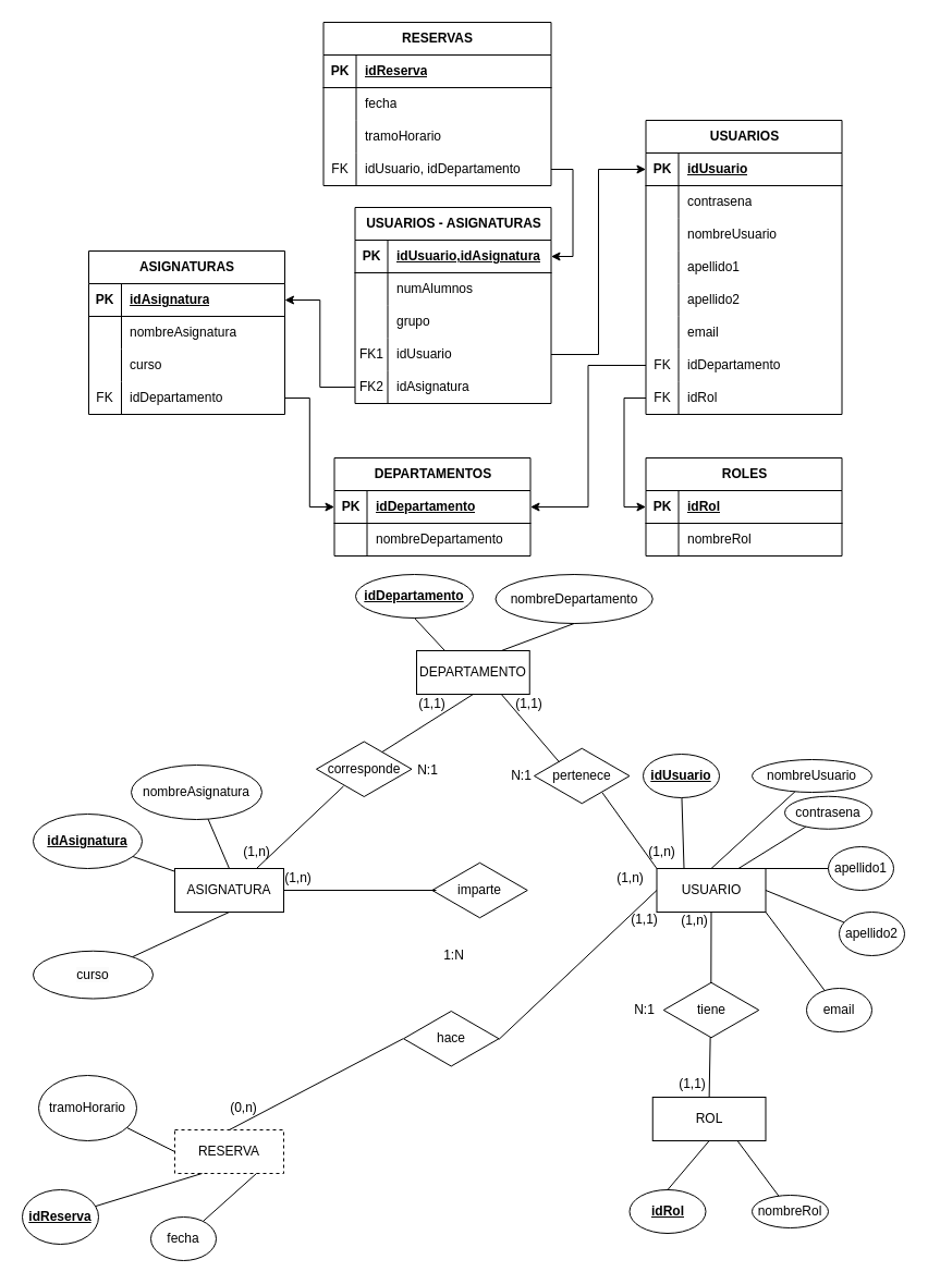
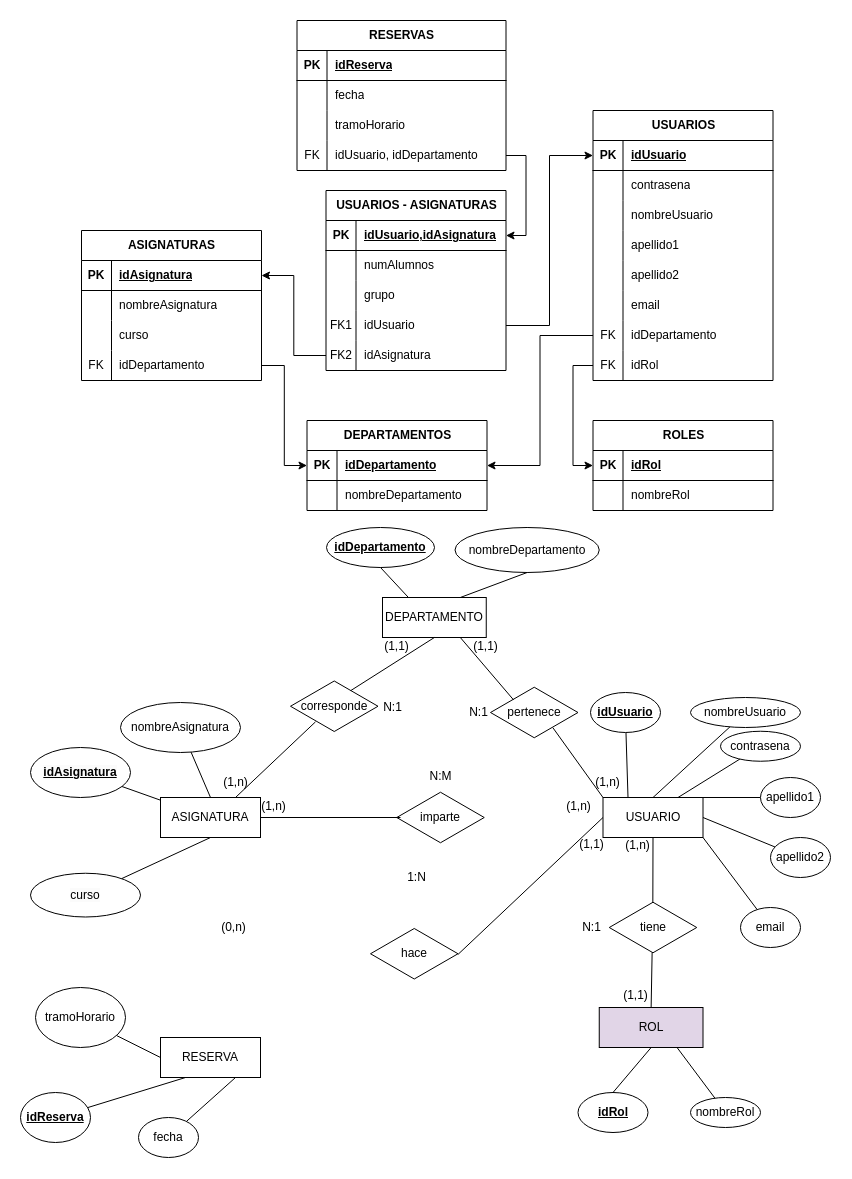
+ <mxCell id="65" value="N:M" style="text;html=1;align=center;verticalAlign=middle;resizable=0;points=[];autosize=1;" parent="1" vertex="1"><mxGeometry x="415" y="760.75" width="50" height="30" as="geometry" /></mxCell>
- <mxCell id="58" style="rounded=0;orthogonalLoop=1;jettySize=auto;html=1;entryX=0.5;entryY=0;entryDx=0;entryDy=0;exitX=-0.005;exitY=0.501;exitDx=0;exitDy=0;exitPerimeter=0;endArrow=none;startFill=0;" parent="1" source="57" target="54" edge="1"><mxGeometry relative="1" as="geometry"><mxPoint x="633" y="982" as="sourcePoint" /><mxPoint x="563" y="1062" as="targetPoint" /></mxGeometry></mxCell>
- <mxCell id="63" value="(0,n)" style="text;html=1;align=center;verticalAlign=middle;resizable=0;points=[];autosize=1;strokeColor=none;fillColor=none;" parent="1" vertex="1"><mxGeometry x="198" y="1002" width="50" height="30" as="geometry" /></mxCell>
+ <mxCell id="63" value="(0,n)" style="text;html=1;align=center;verticalAlign=middle;resizable=0;points=[];autosize=1;strokeColor=none;fillColor=none;" parent="1" vertex="1"><mxGeometry x="208" y="912" width="50" height="30" as="geometry" /></mxCell>
- <mxCell id="108" value="ROL" style="whiteSpace=wrap;html=1;align=center;" vertex="1" parent="1"><mxGeometry x="598.75" y="1007" width="103.75" height="40" as="geometry" /></mxCell>
+ <mxCell id="108" value="ROL" style="whiteSpace=wrap;html=1;align=center;fillColor=#e1d5e7;" vertex="1" parent="1"><mxGeometry x="598.75" y="1007" width="103.75" height="40" as="geometry" /></mxCell>
- <mxCell id="54" value="RESERVA" style="whiteSpace=wrap;html=1;align=center;dashed=1;" parent="1" vertex="1"><mxGeometry x="160" y="1037" width="100" height="40" as="geometry" /></mxCell>
+ <mxCell id="54" value="RESERVA" style="whiteSpace=wrap;html=1;align=center;" parent="1" vertex="1"><mxGeometry x="160" y="1037" width="100" height="40" as="geometry" /></mxCell>
